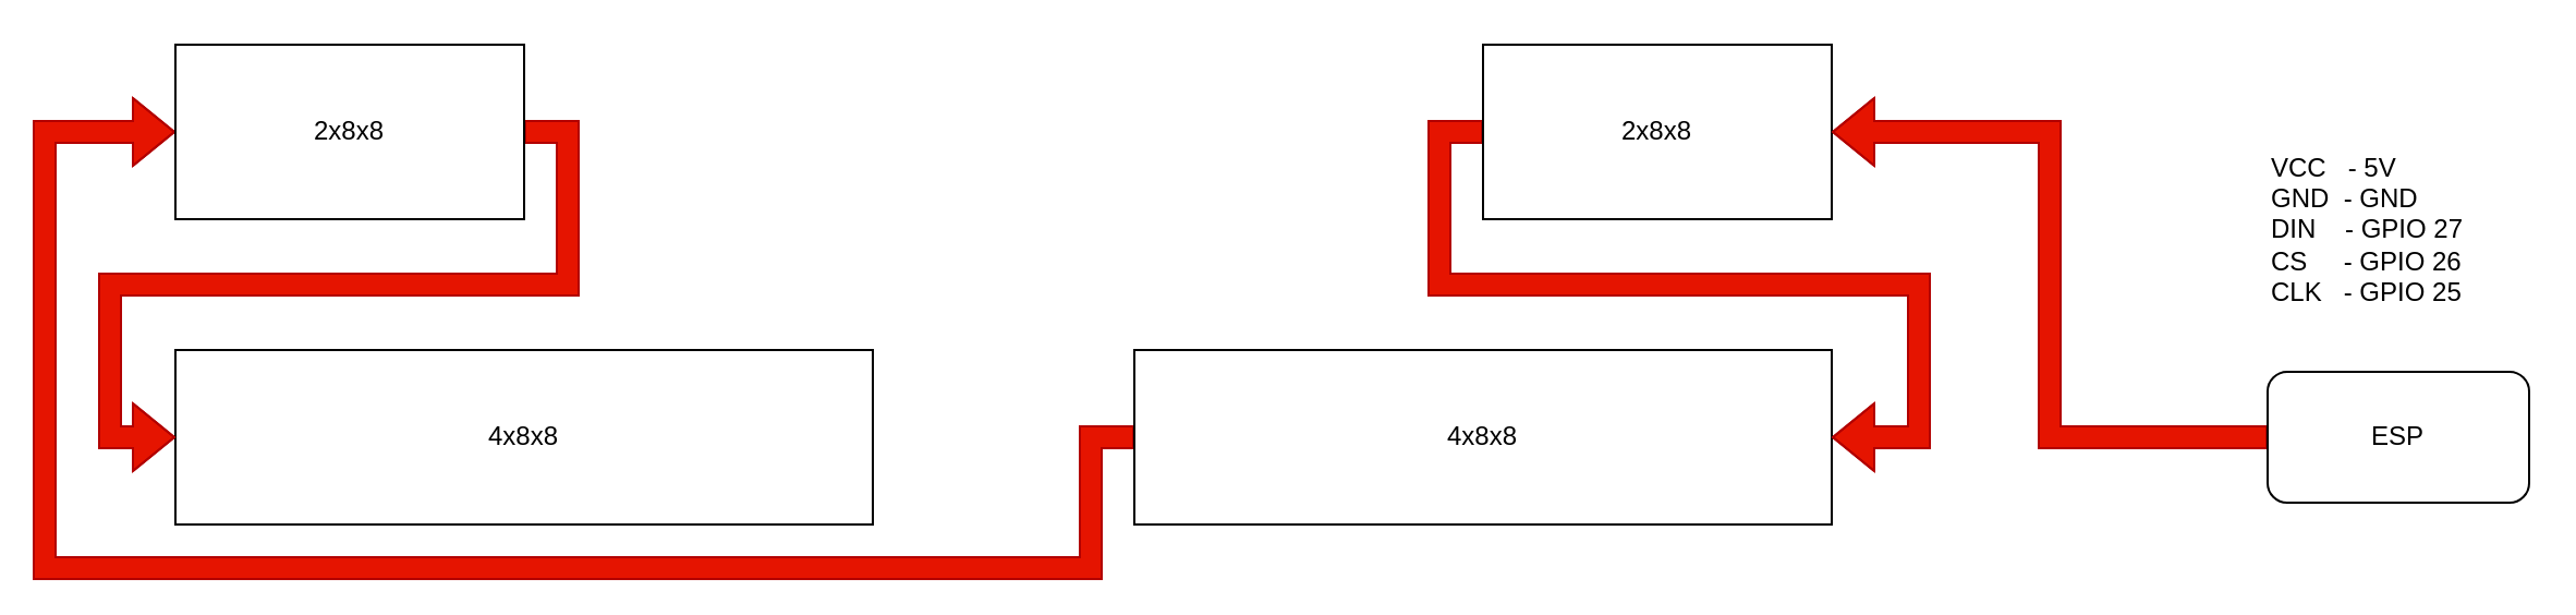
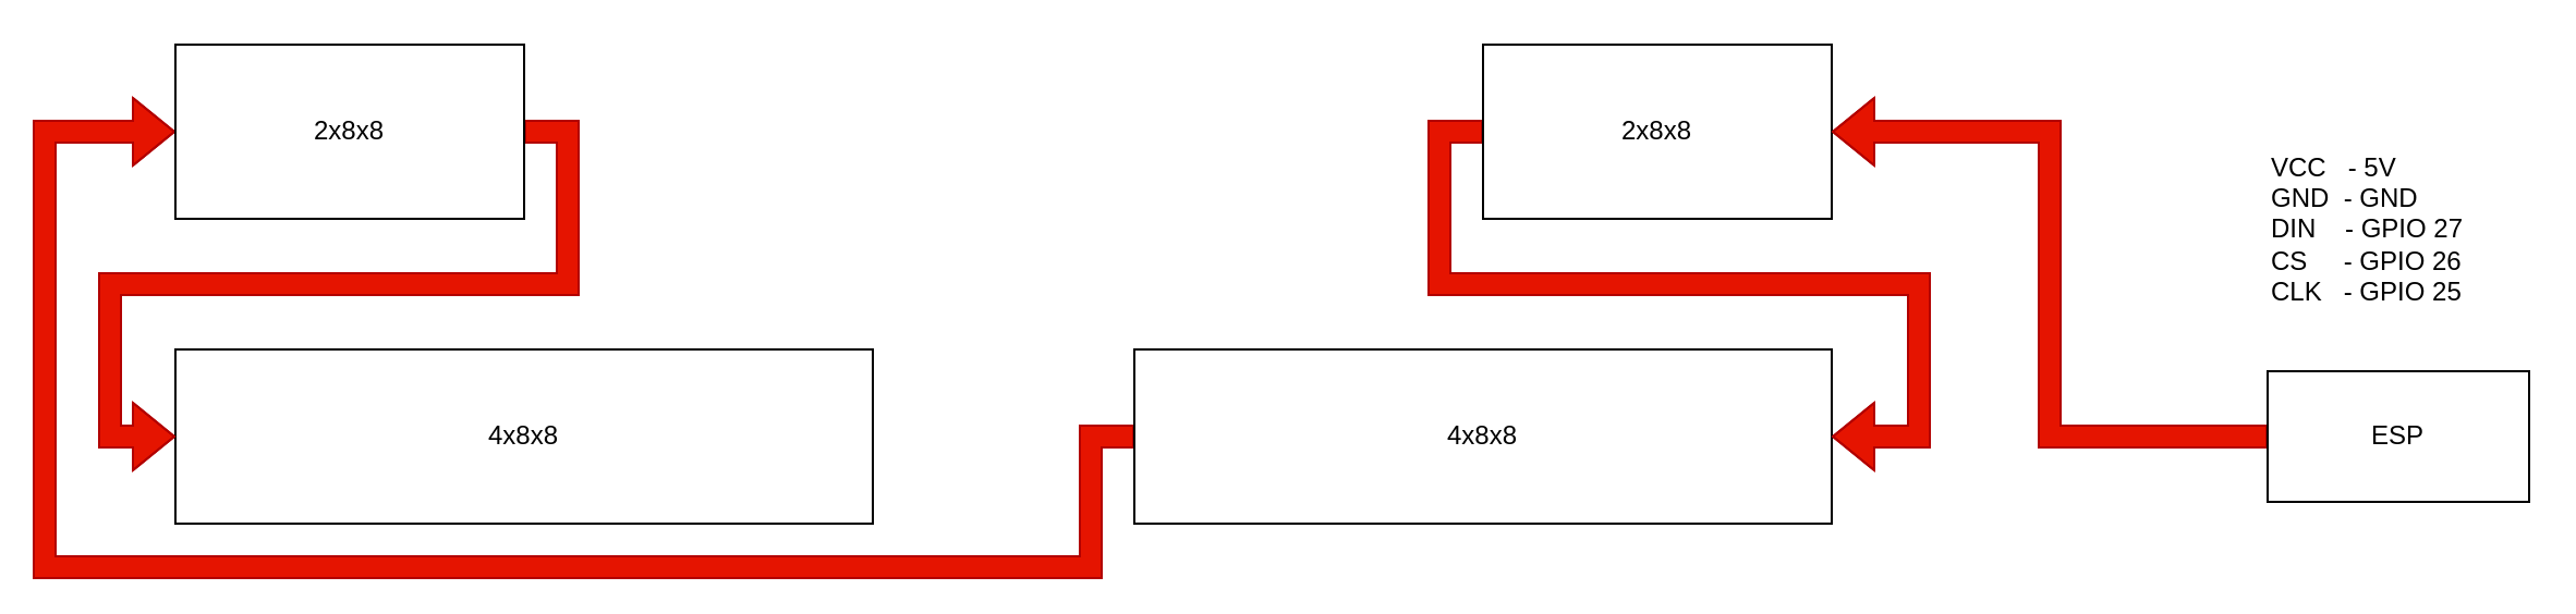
- <mxCell id="10" value="ESP" style="whiteSpace=wrap;html=1;rounded=1;" vertex="1" parent="1"><mxGeometry x="1040" y="170" width="120" height="60" as="geometry" /></mxCell>
+ <mxCell id="10" value="ESP" style="rounded=0;whiteSpace=wrap;html=1;" vertex="1" parent="1"><mxGeometry x="1040" y="170" width="120" height="60" as="geometry" /></mxCell>
